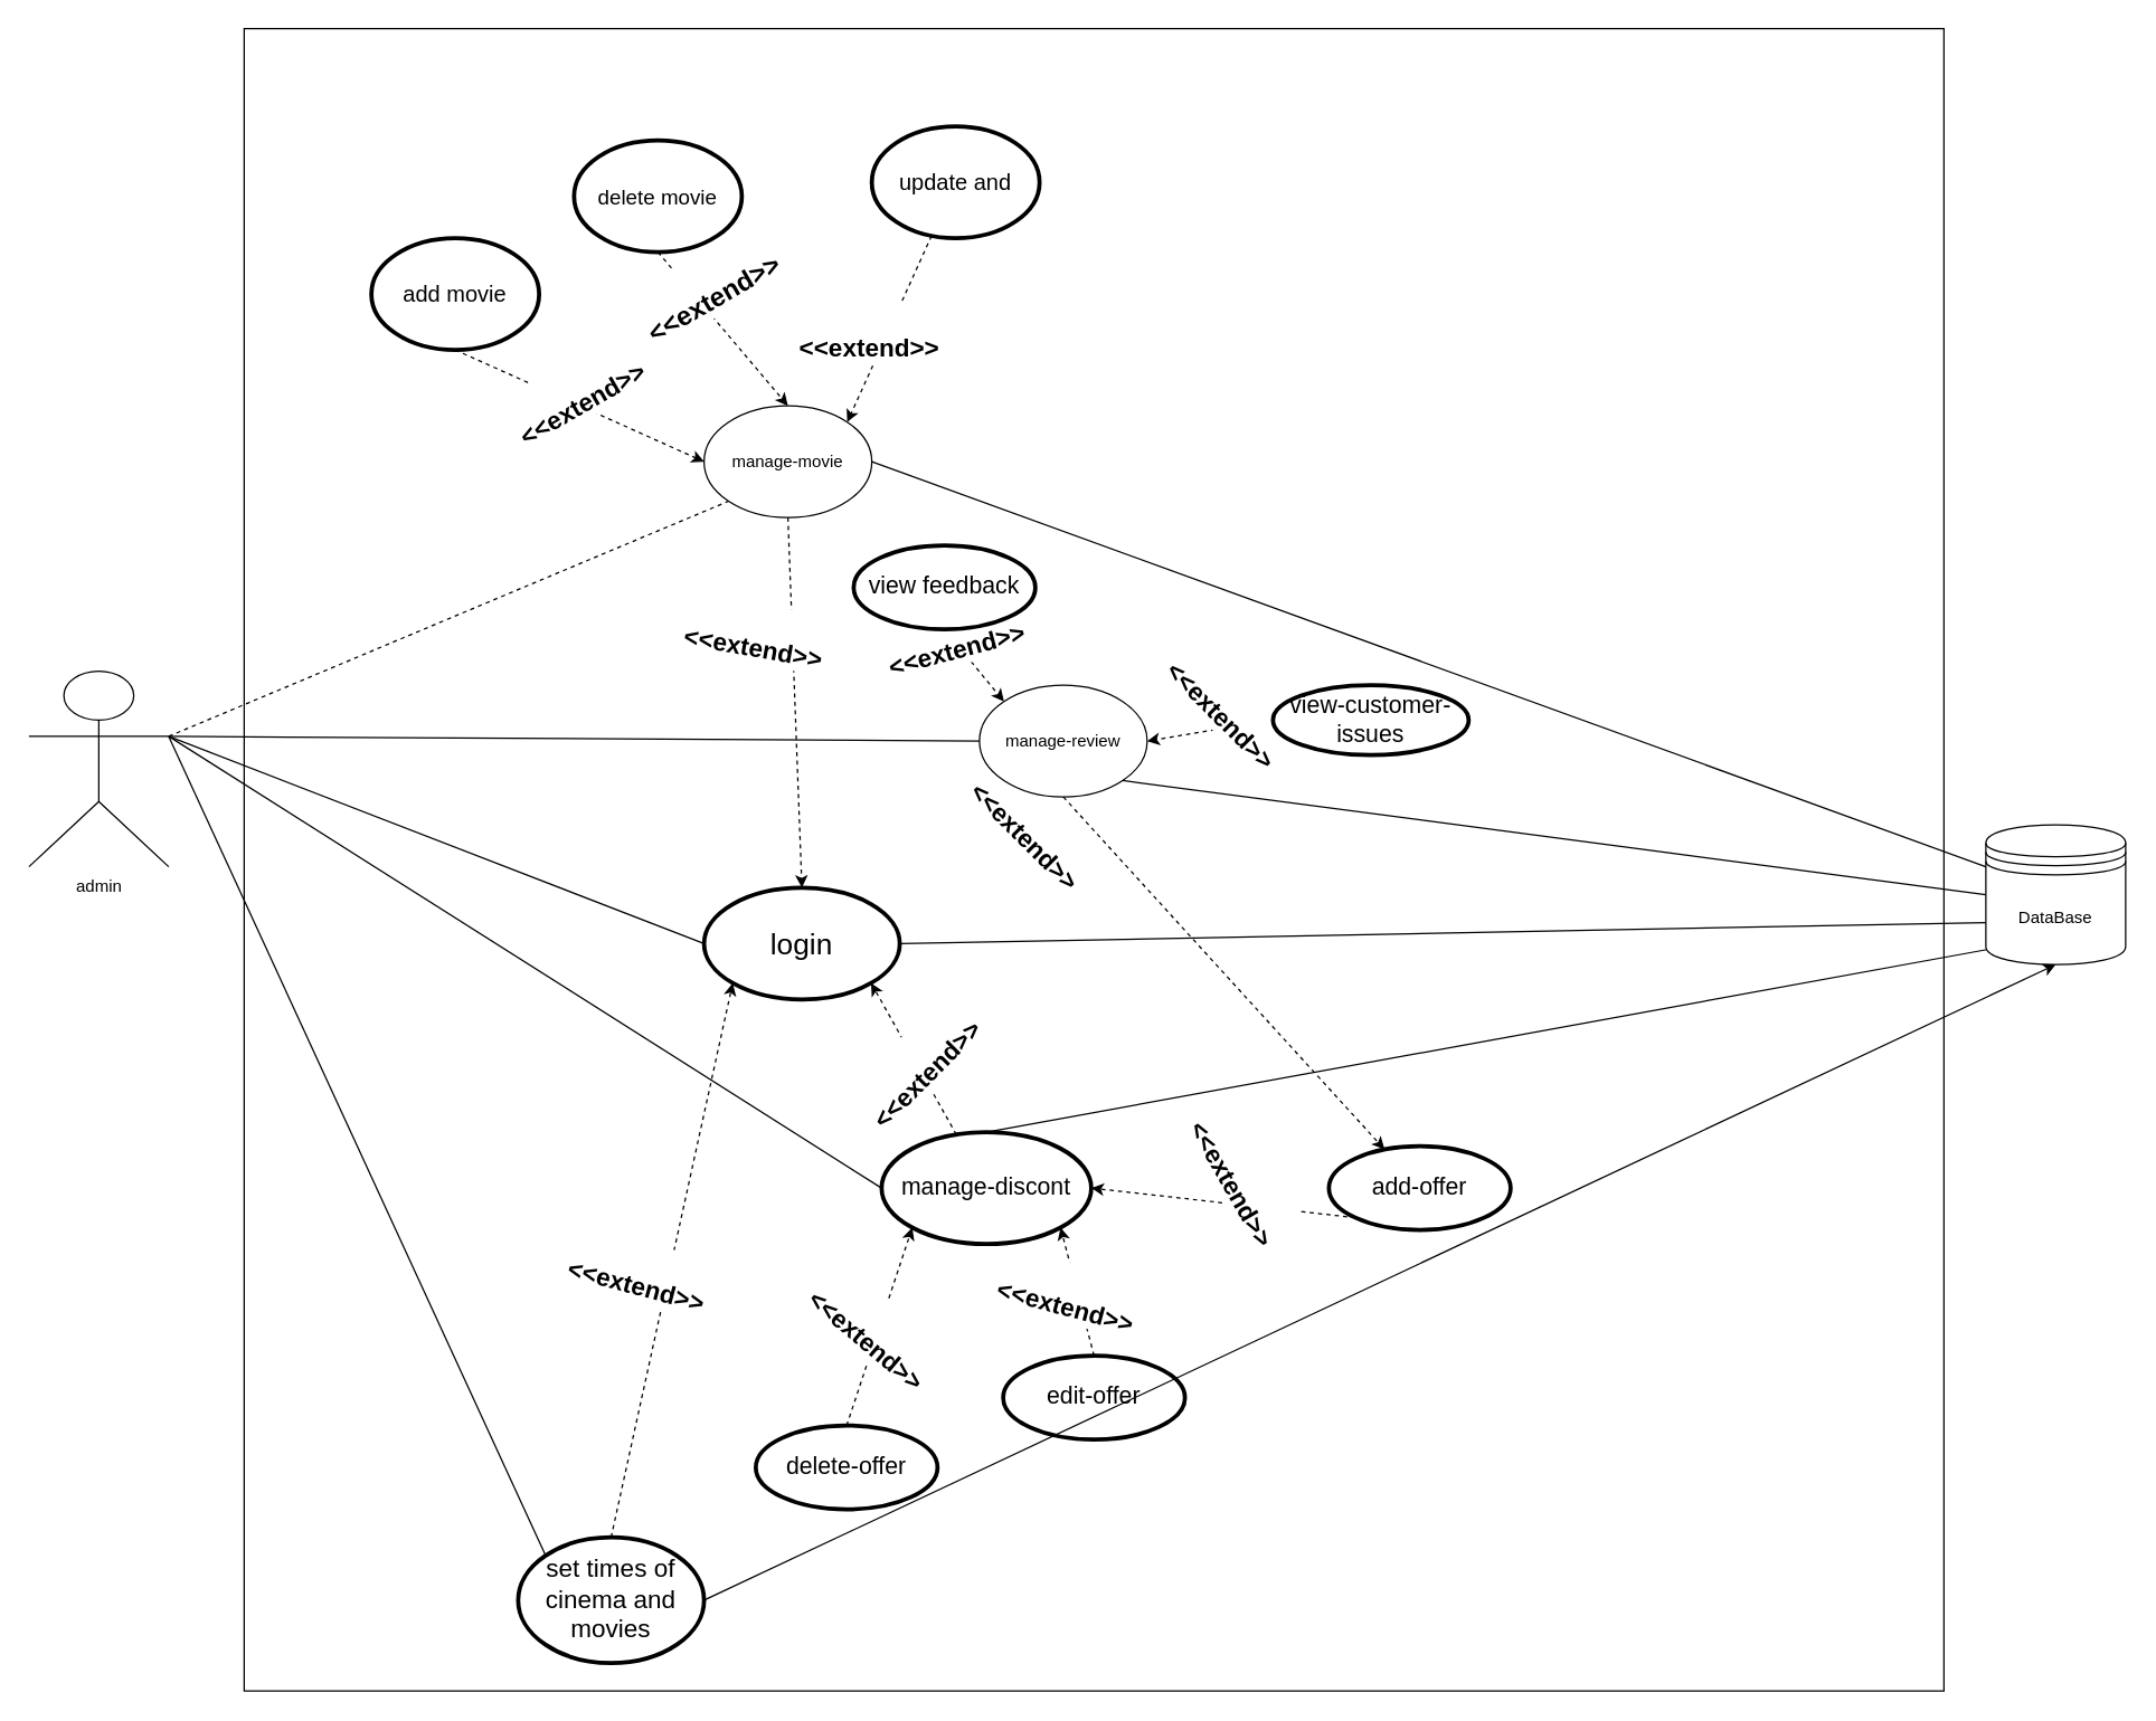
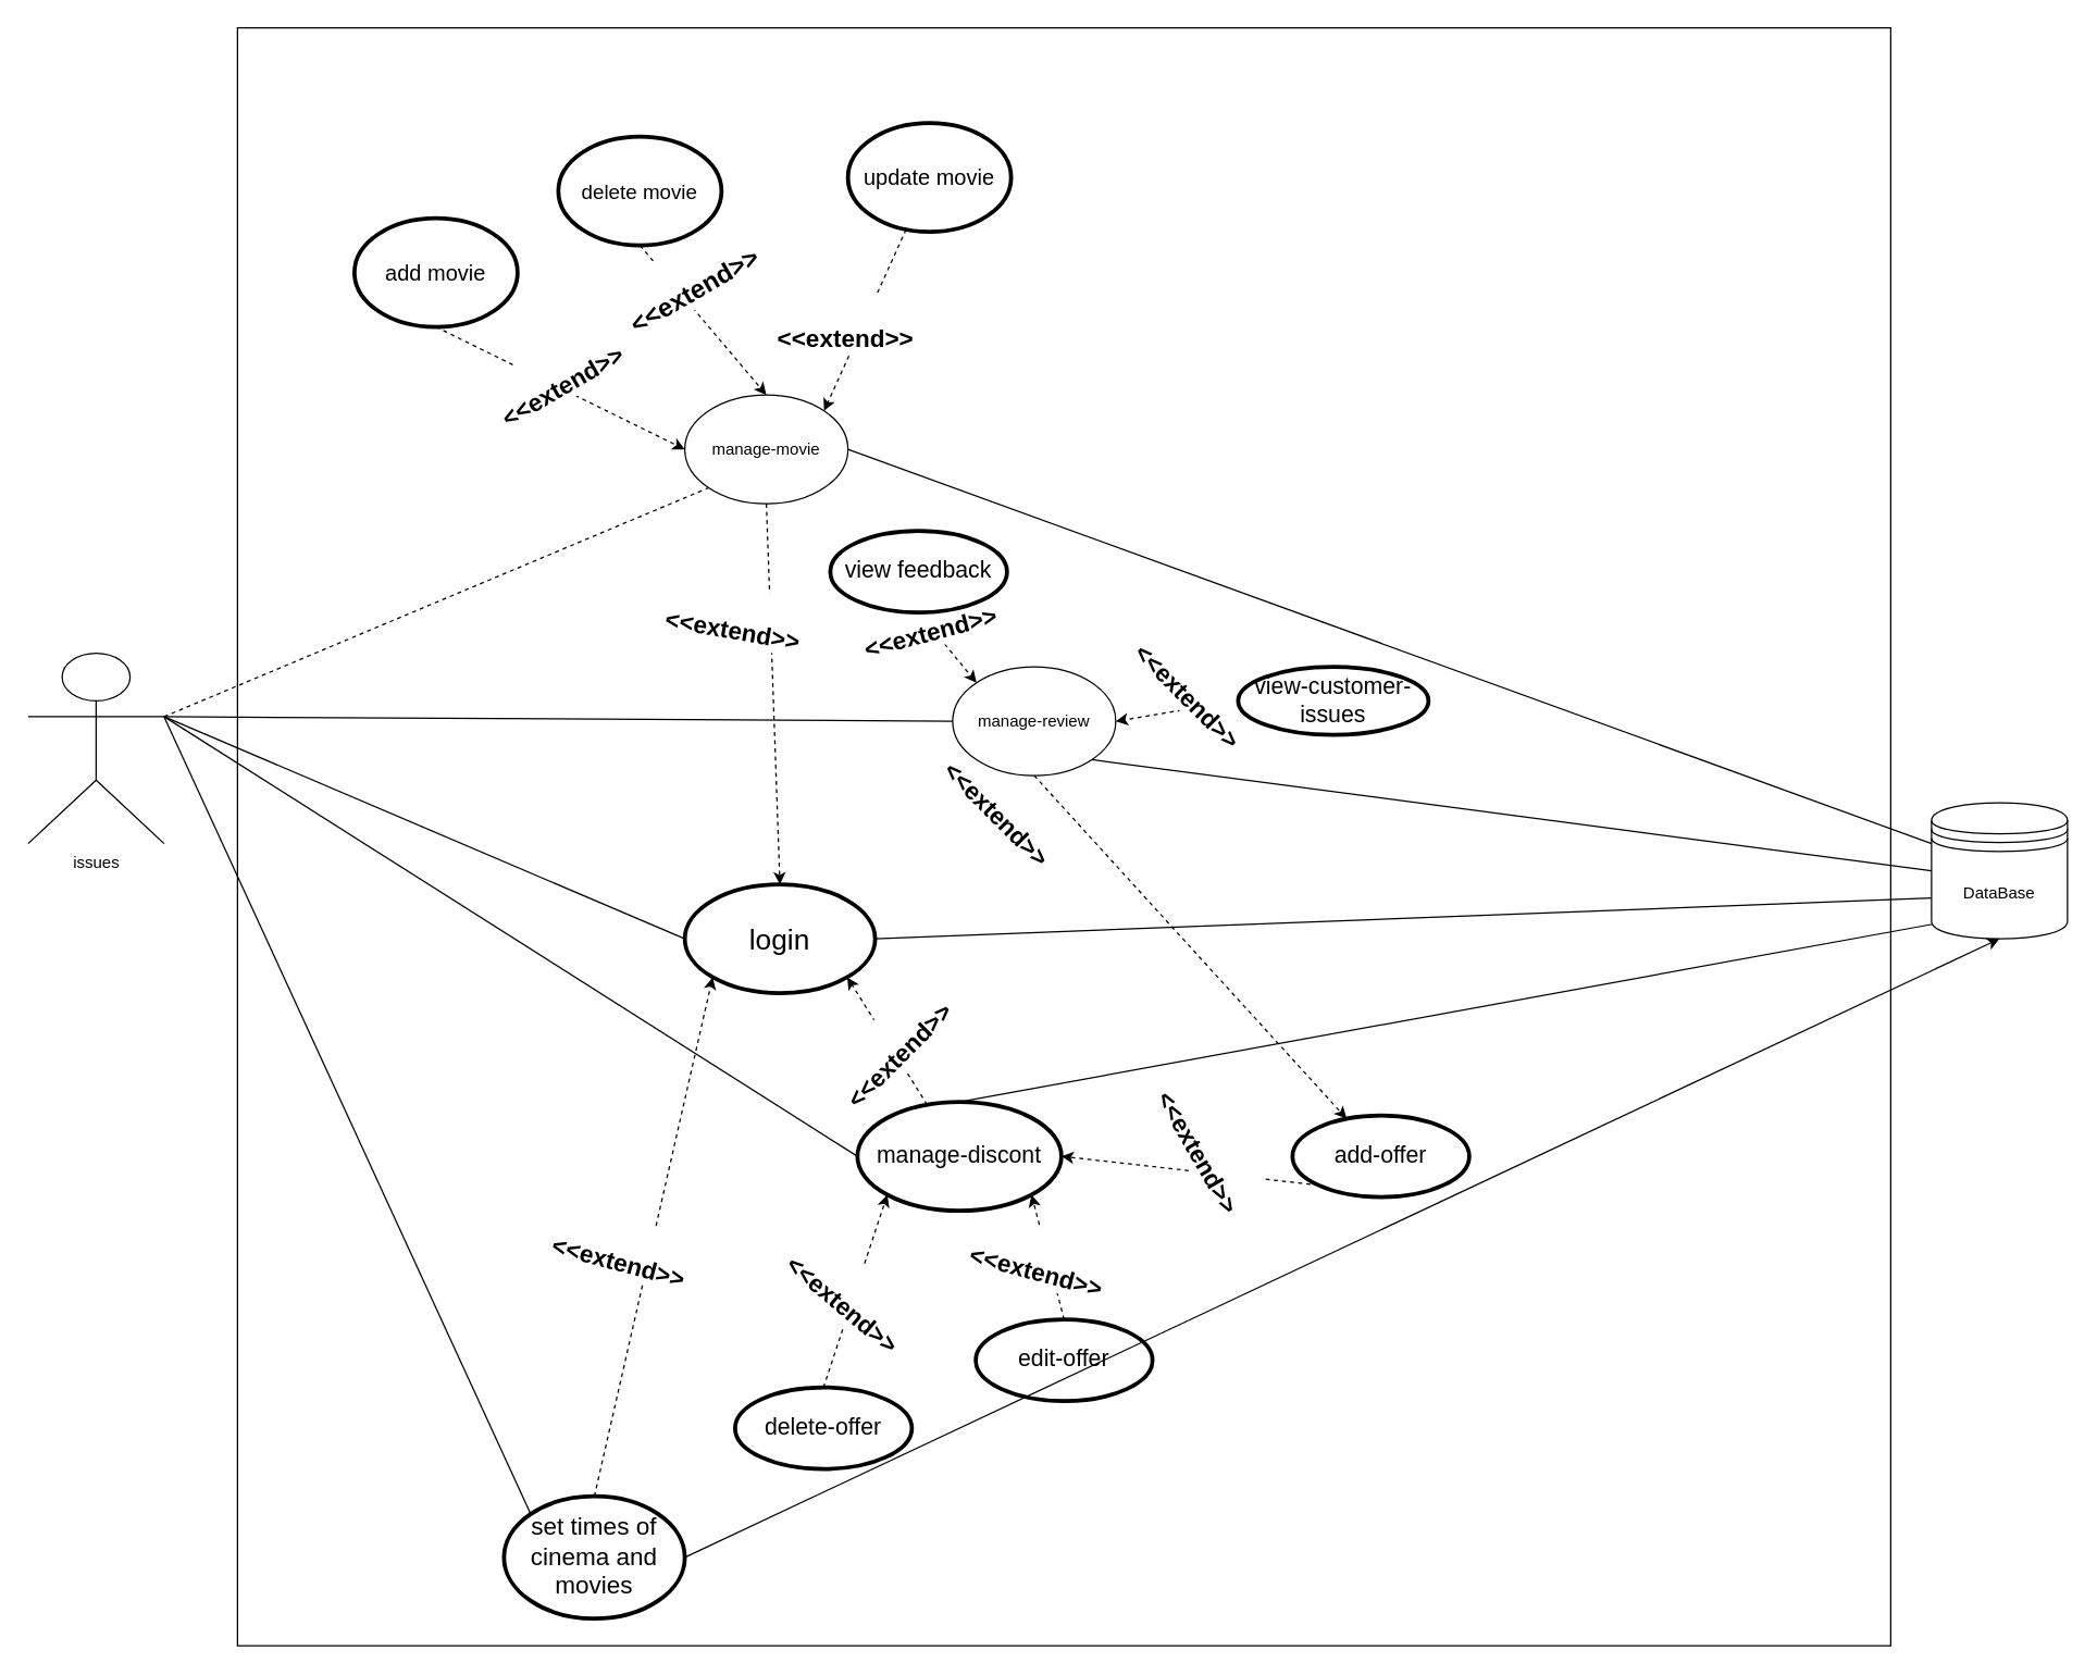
- <mxCell id="5" value="update and" style="ellipse;whiteSpace=wrap;html=1;strokeWidth=3;fontSize=16;" parent="1" vertex="1"><mxGeometry x="623" y="90" width="120" height="80" as="geometry" /></mxCell>
+ <mxCell id="5" value="update movie" style="ellipse;whiteSpace=wrap;html=1;strokeWidth=3;fontSize=16;" parent="1" vertex="1"><mxGeometry x="623" y="90" width="120" height="80" as="geometry" /></mxCell>
- <mxCell id="6" value="add movie" style="ellipse;whiteSpace=wrap;html=1;strokeWidth=3;fontSize=16;" parent="1" vertex="1"><mxGeometry x="265" y="170" width="120" height="80" as="geometry" /></mxCell>
+ <mxCell id="6" value="add movie" style="ellipse;whiteSpace=wrap;html=1;strokeWidth=3;fontSize=16;" parent="1" vertex="1"><mxGeometry x="260" y="160" width="120" height="80" as="geometry" /></mxCell>
- <mxCell id="3" value="admin&lt;br&gt;" style="shape=umlActor;verticalLabelPosition=bottom;verticalAlign=top;html=1;outlineConnect=0;" parent="1" vertex="1"><mxGeometry x="20" y="480" width="100" height="140" as="geometry" /></mxCell>
+ <mxCell id="3" value="issues&lt;br&gt;" style="shape=umlActor;verticalLabelPosition=bottom;verticalAlign=top;html=1;outlineConnect=0;" parent="1" vertex="1"><mxGeometry x="20" y="480" width="100" height="140" as="geometry" /></mxCell>
- <mxCell id="9" value="login" style="ellipse;whiteSpace=wrap;html=1;strokeWidth=3;fontSize=21;" parent="1" vertex="1"><mxGeometry x="503" y="635" width="140" height="80" as="geometry" /></mxCell>
+ <mxCell id="9" value="login" style="ellipse;whiteSpace=wrap;html=1;strokeWidth=3;fontSize=21;" parent="1" vertex="1"><mxGeometry x="503" y="650" width="140" height="80" as="geometry" /></mxCell>
